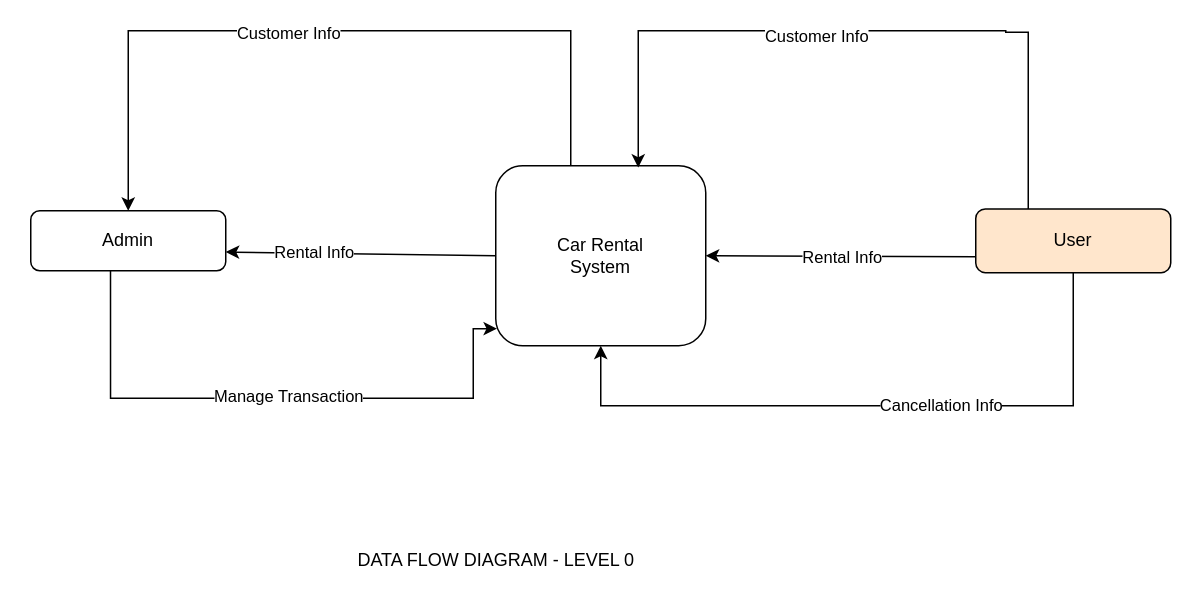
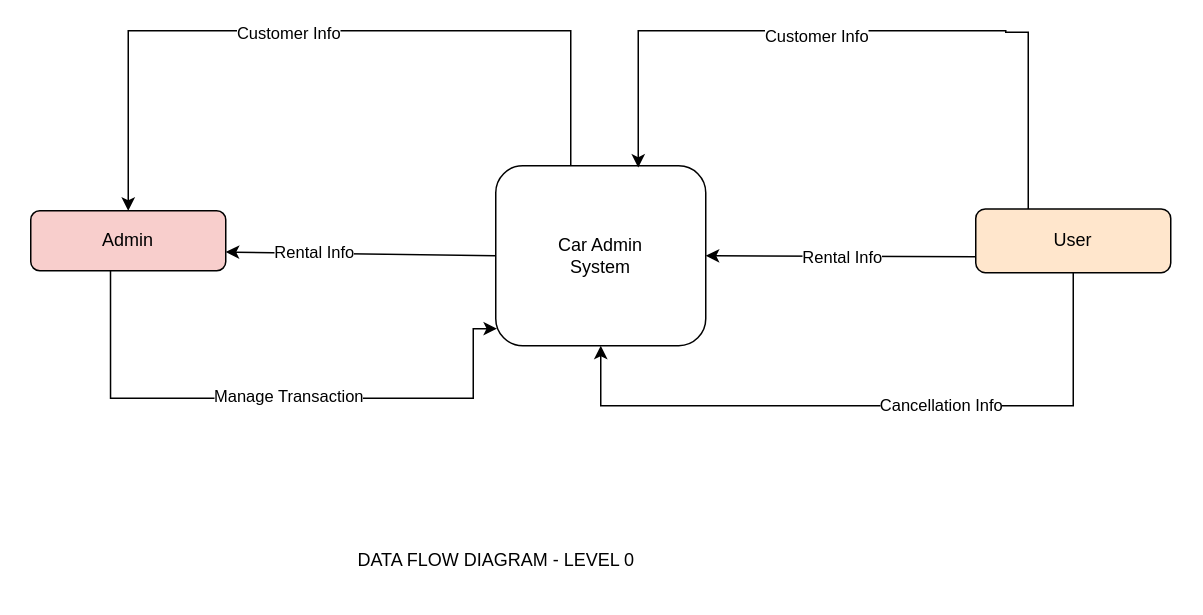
- <mxCell id="12" value="Admin" style="rounded=1;whiteSpace=wrap;html=1;" parent="1" vertex="1"><mxGeometry x="20" y="140" width="130" height="40" as="geometry" /></mxCell>
+ <mxCell id="12" value="Admin" style="rounded=1;whiteSpace=wrap;html=1;fillColor=#f8cecc;" parent="1" vertex="1"><mxGeometry x="20" y="140" width="130" height="40" as="geometry" /></mxCell>
- <mxCell id="8" value="Car Rental&lt;div&gt;System&lt;/div&gt;" style="rounded=1;whiteSpace=wrap;html=1;" parent="1" vertex="1"><mxGeometry x="330" y="110" width="140" height="120" as="geometry" /></mxCell>
+ <mxCell id="8" value="Car Admin&lt;div&gt;System&lt;/div&gt;" style="rounded=1;whiteSpace=wrap;html=1;" parent="1" vertex="1"><mxGeometry x="330" y="110" width="140" height="120" as="geometry" /></mxCell>
